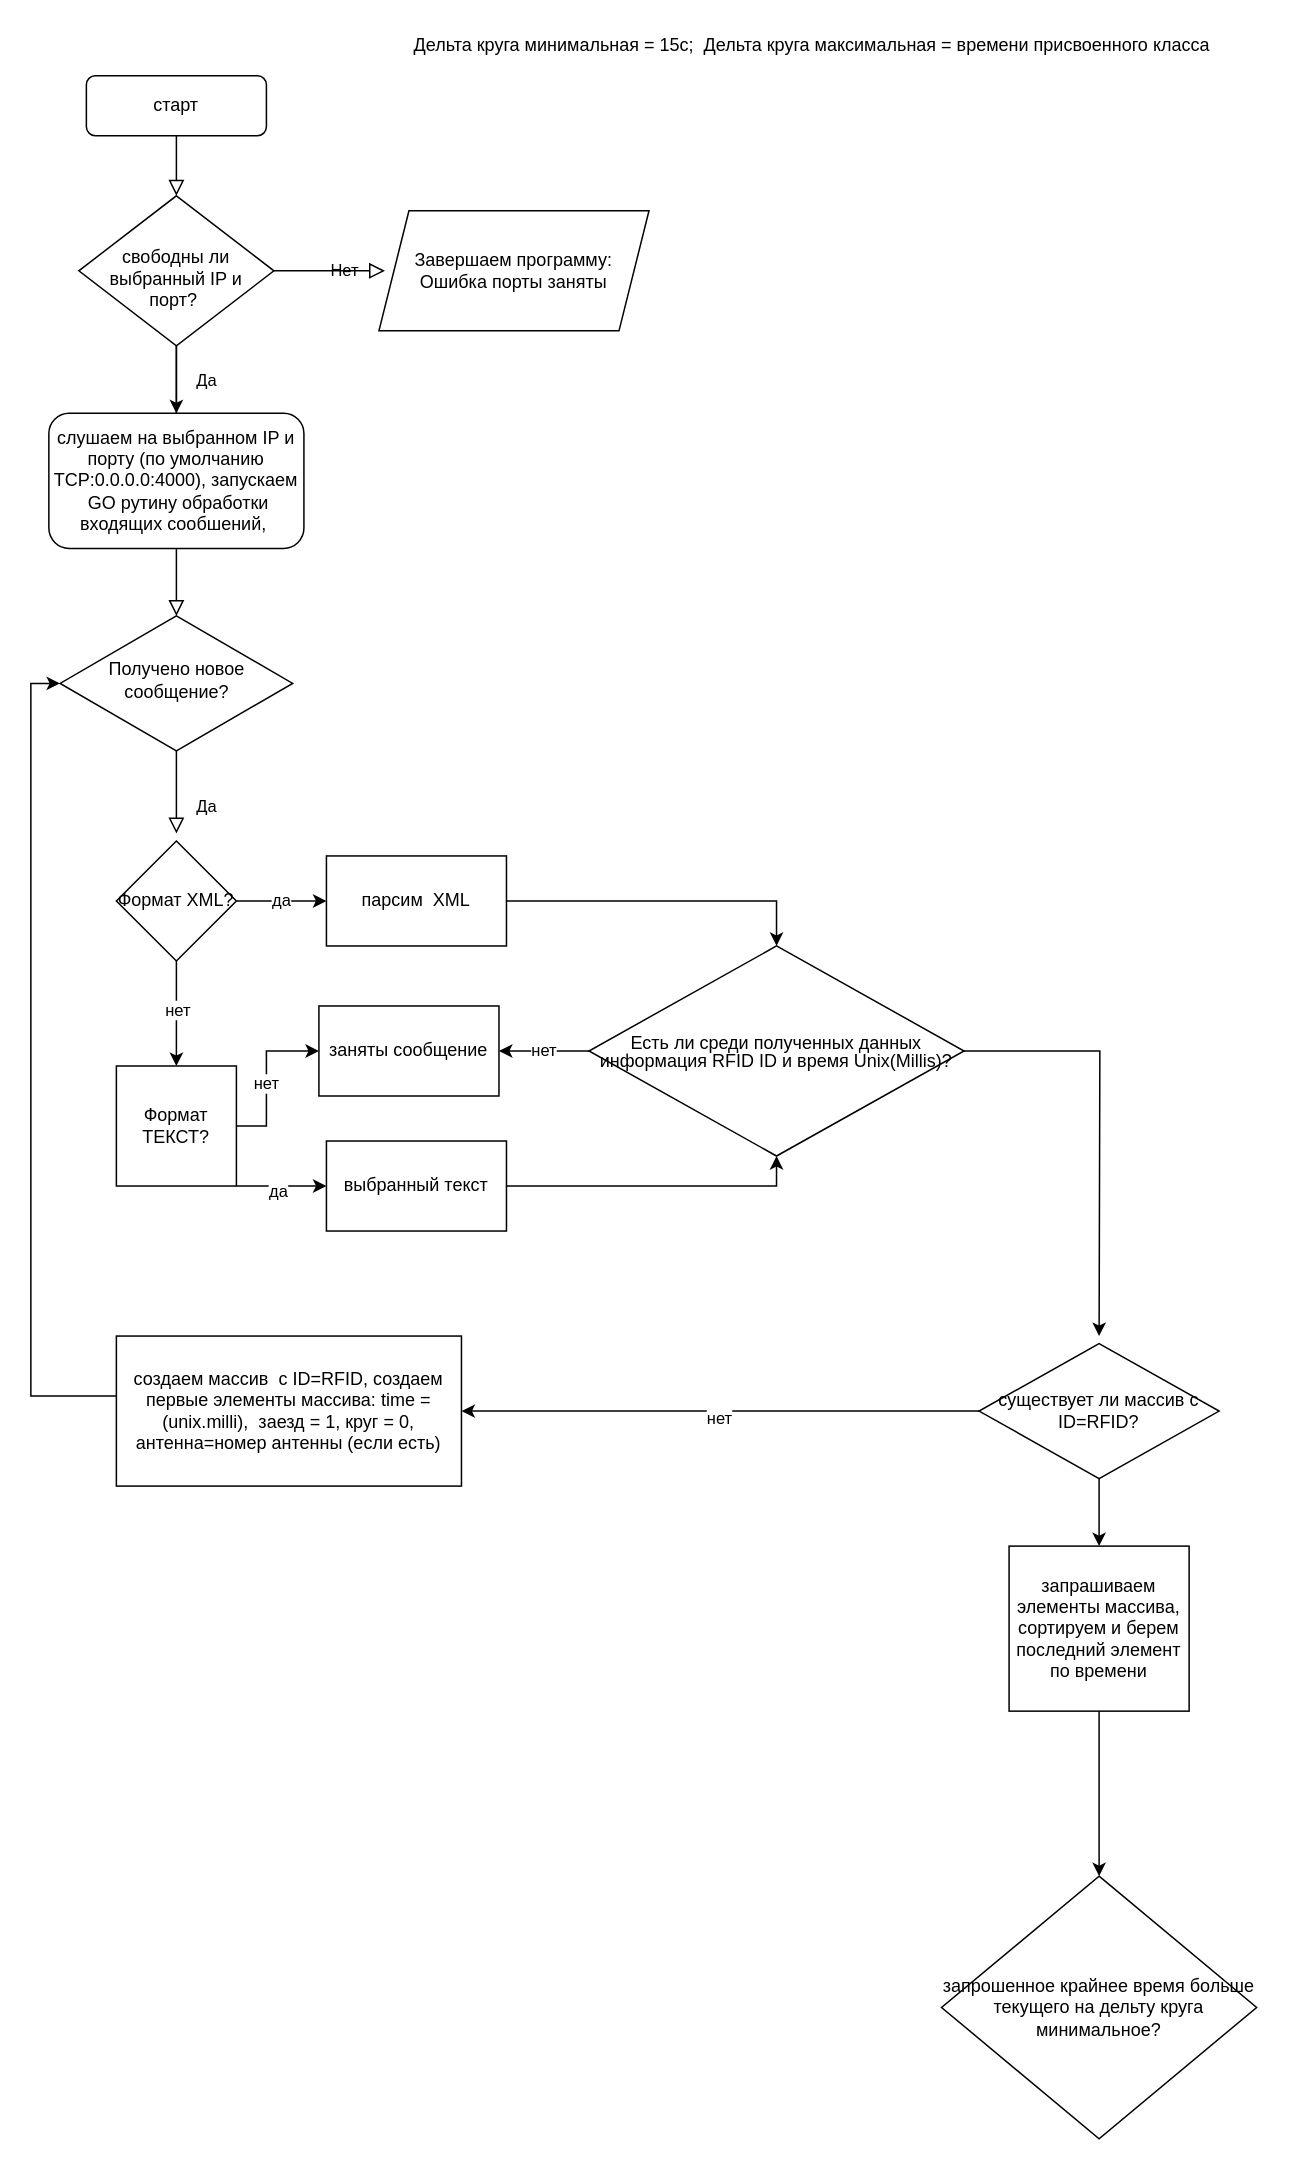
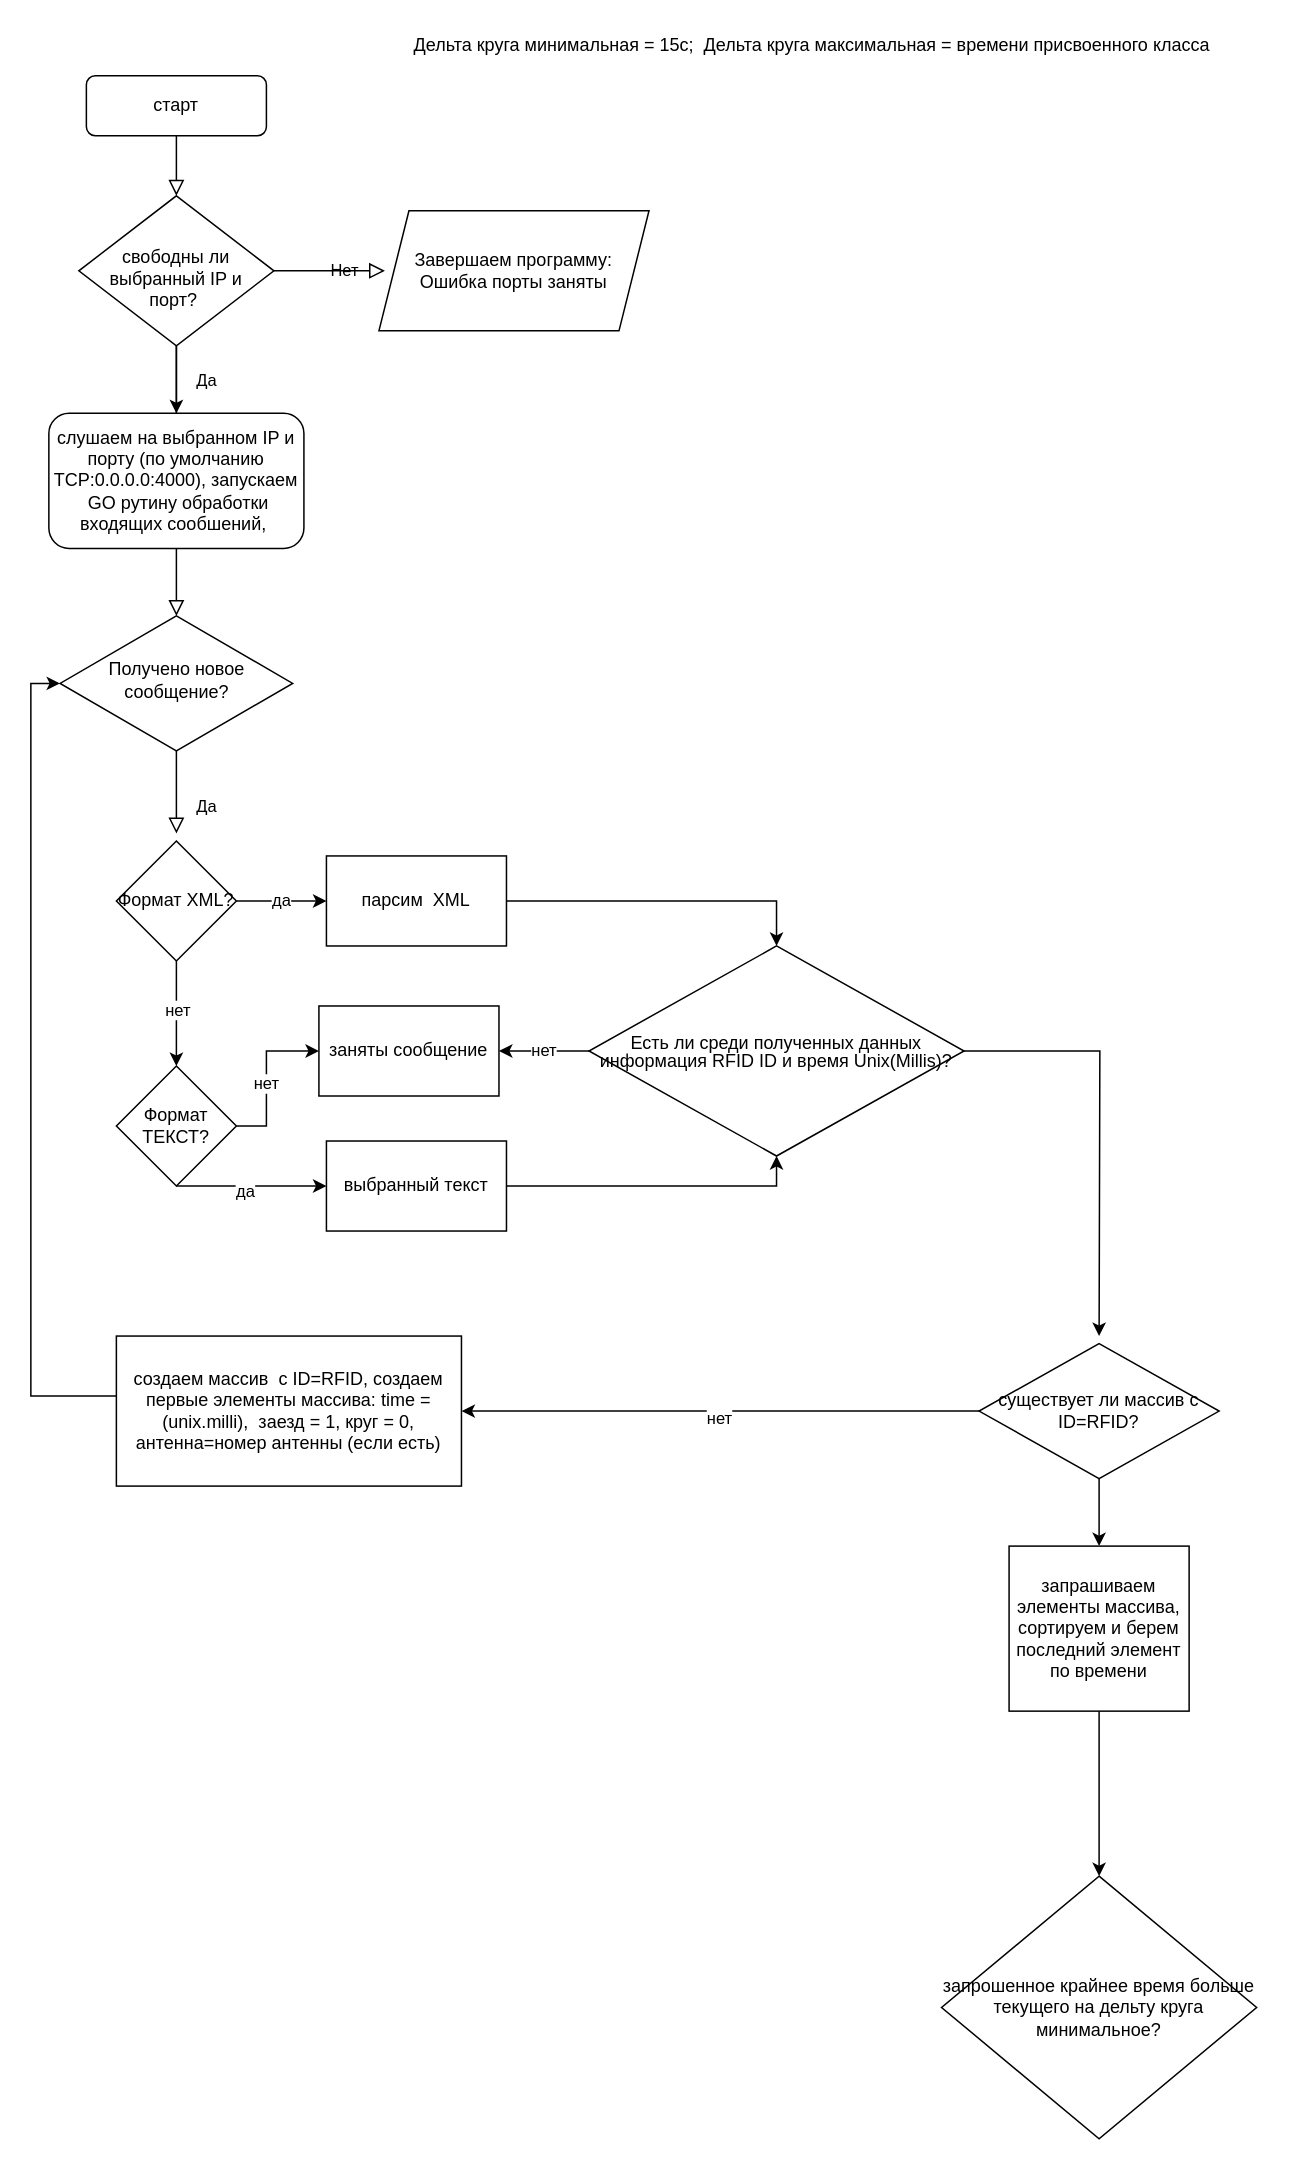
- <mxCell id="23" value="Формат ТЕКСТ?" style="whiteSpace=wrap;html=1;rounded=0;" vertex="1" parent="1"><mxGeometry x="77" y="710" width="80" height="80" as="geometry" /></mxCell>
+ <mxCell id="23" value="Формат ТЕКСТ?" style="rhombus;whiteSpace=wrap;html=1;" vertex="1" parent="1"><mxGeometry x="77" y="710" width="80" height="80" as="geometry" /></mxCell>
